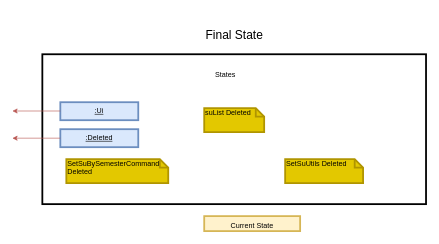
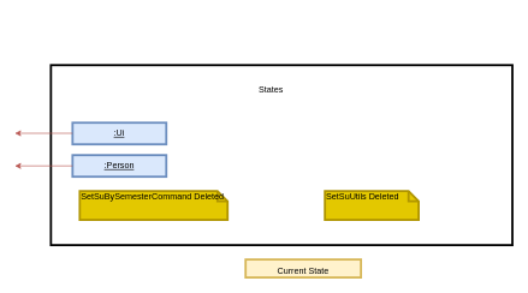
- <mxCell id="3" value="&lt;font style=&quot;font-size: 20px&quot;&gt;Final State&lt;/font&gt;" style="text;html=1;align=center;verticalAlign=middle;resizable=0;points=[];autosize=1;fontSize=40;" parent="1" vertex="1"><mxGeometry x="335" y="20" width="110" height="60" as="geometry" /></mxCell>
- <mxCell id="7" value="&lt;font color=&quot;#000000&quot;&gt;suList Deleted&lt;/font&gt;" style="shape=note;whiteSpace=wrap;html=1;size=14;verticalAlign=top;align=left;spacingTop=-6;strokeWidth=3;fontSize=12;fillColor=#e3c800;strokeColor=#B09500;fontColor=#ffffff;" parent="1" vertex="1"><mxGeometry x="340" y="180" width="100" height="40" as="geometry" /></mxCell>
- <mxCell id="11" value="&lt;u&gt;:Deleted&lt;/u&gt;" style="rounded=0;whiteSpace=wrap;html=1;strokeWidth=3;fontSize=12;fillColor=#dae8fc;strokeColor=#6c8ebf;" parent="1" vertex="1"><mxGeometry x="100" y="215" width="130" height="30" as="geometry" /></mxCell>
+ <mxCell id="11" value="&lt;u&gt;:Person&lt;/u&gt;" style="rounded=0;whiteSpace=wrap;html=1;strokeWidth=3;fontSize=12;fillColor=#dae8fc;strokeColor=#6c8ebf;" parent="1" vertex="1"><mxGeometry x="100" y="215" width="130" height="30" as="geometry" /></mxCell>
- <mxCell id="9" value="&lt;font color=&quot;#000000&quot;&gt;SetSuBySemesterCommand Deleted&lt;/font&gt;" style="shape=note;whiteSpace=wrap;html=1;size=14;verticalAlign=top;align=left;spacingTop=-6;strokeWidth=3;fontSize=12;fillColor=#e3c800;strokeColor=#B09500;fontColor=#ffffff;" parent="1" vertex="1"><mxGeometry x="110" y="265" width="170" height="40" as="geometry" /></mxCell>
+ <mxCell id="9" value="&lt;font color=&quot;#000000&quot;&gt;SetSuBySemesterCommand Deleted&lt;/font&gt;" style="shape=note;whiteSpace=wrap;html=1;size=14;verticalAlign=top;align=left;spacingTop=-6;strokeWidth=3;fontSize=12;fillColor=#e3c800;strokeColor=#B09500;fontColor=#ffffff;" parent="1" vertex="1"><mxGeometry x="110" y="265" width="205" height="40" as="geometry" /></mxCell>
- <mxCell id="8" value="&lt;font color=&quot;#000000&quot;&gt;SetSuUtils Deleted&lt;/font&gt;" style="shape=note;whiteSpace=wrap;html=1;size=14;verticalAlign=top;align=left;spacingTop=-6;strokeWidth=3;fontSize=12;fillColor=#e3c800;strokeColor=#B09500;fontColor=#ffffff;" parent="1" vertex="1"><mxGeometry x="475" y="265" width="130" height="40" as="geometry" /></mxCell>
+ <mxCell id="8" value="&lt;font color=&quot;#000000&quot;&gt;SetSuUtils Deleted&lt;/font&gt;" style="shape=note;whiteSpace=wrap;html=1;size=14;verticalAlign=top;align=left;spacingTop=-6;strokeWidth=3;fontSize=12;fillColor=#e3c800;strokeColor=#B09500;fontColor=#ffffff;" parent="1" vertex="1"><mxGeometry x="450" y="265" width="130" height="40" as="geometry" /></mxCell>
